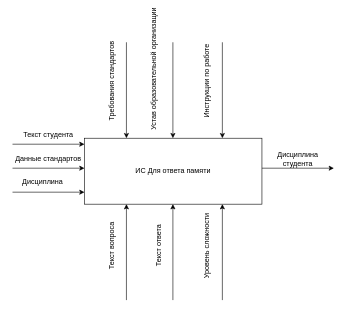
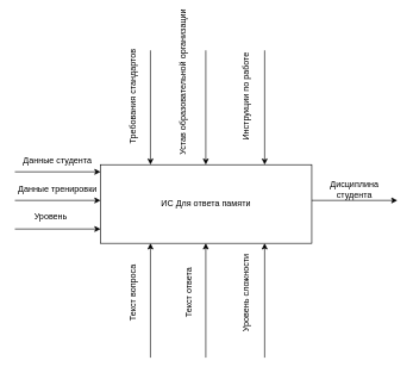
- <mxCell id="13" value="Текст студента" style="text;html=1;align=center;verticalAlign=middle;whiteSpace=wrap;rounded=0;" vertex="1" parent="1"><mxGeometry x="20" y="160" width="120" height="30" as="geometry" /></mxCell>
+ <mxCell id="13" value="Данные студента" style="text;html=1;align=center;verticalAlign=middle;whiteSpace=wrap;rounded=0;" vertex="1" parent="1"><mxGeometry x="20" y="160" width="120" height="30" as="geometry" /></mxCell>
- <mxCell id="14" value="Данные стандартов" style="text;html=1;align=center;verticalAlign=middle;whiteSpace=wrap;rounded=0;" vertex="1" parent="1"><mxGeometry x="20" y="200" width="120" height="30" as="geometry" /></mxCell>
+ <mxCell id="14" value="Данные тренировки" style="text;html=1;align=center;verticalAlign=middle;whiteSpace=wrap;rounded=0;" vertex="1" parent="1"><mxGeometry x="20" y="200" width="120" height="30" as="geometry" /></mxCell>
- <mxCell id="15" value="Дисциплина" style="text;html=1;align=center;verticalAlign=middle;resizable=0;points=[];autosize=1;strokeColor=none;fillColor=none;" vertex="1" parent="1"><mxGeometry x="25" y="238" width="90" height="30" as="geometry" /></mxCell>
+ <mxCell id="15" value="Уровень" style="text;html=1;align=center;verticalAlign=middle;resizable=0;points=[];autosize=1;strokeColor=none;fillColor=none;" vertex="1" parent="1"><mxGeometry x="25" y="238" width="90" height="30" as="geometry" /></mxCell>
